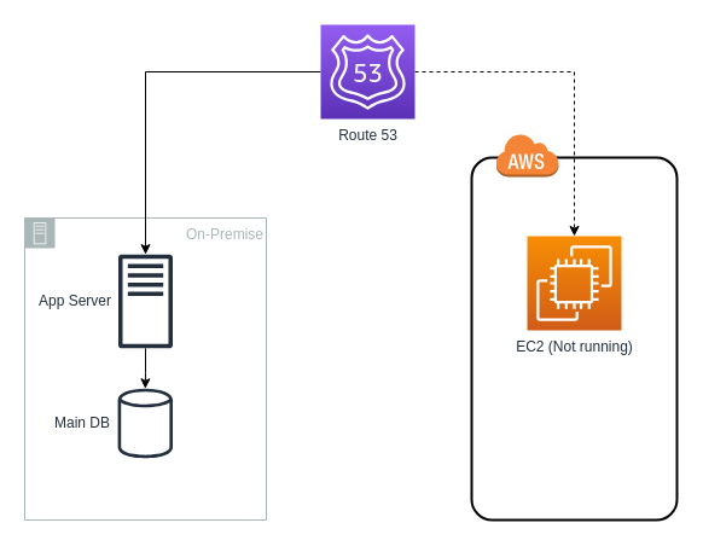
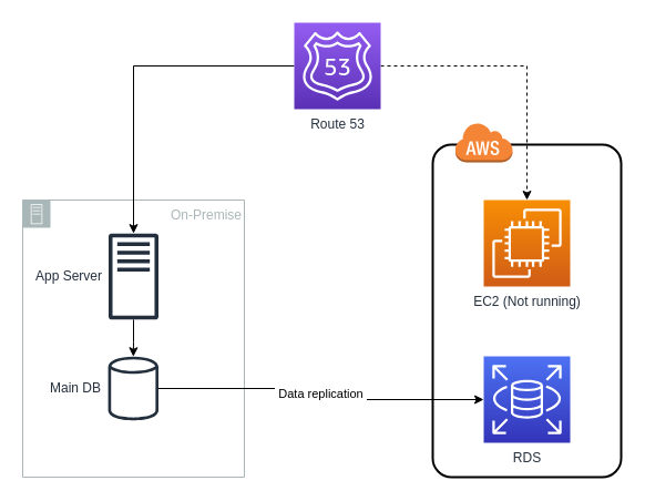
- <mxCell id="10" value="EC2 (Not running)" style="sketch=0;points=[[0,0,0],[0.25,0,0],[0.5,0,0],[0.75,0,0],[1,0,0],[0,1,0],[0.25,1,0],[0.5,1,0],[0.75,1,0],[1,1,0],[0,0.25,0],[0,0.5,0],[0,0.75,0],[1,0.25,0],[1,0.5,0],[1,0.75,0]];outlineConnect=0;fontColor=#232F3E;gradientColor=#F78E04;gradientDirection=north;fillColor=#D05C17;strokeColor=#ffffff;dashed=0;verticalLabelPosition=bottom;verticalAlign=top;align=center;html=1;fontSize=12;fontStyle=0;aspect=fixed;shape=mxgraph.aws4.resourceIcon;resIcon=mxgraph.aws4.ec2;" parent="1" vertex="1"><mxGeometry x="436" y="195" width="78" height="78" as="geometry" /></mxCell>
+ <mxCell id="10" value="EC2 (Not running)" style="sketch=0;points=[[0,0,0],[0.25,0,0],[0.5,0,0],[0.75,0,0],[1,0,0],[0,1,0],[0.25,1,0],[0.5,1,0],[0.75,1,0],[1,1,0],[0,0.25,0],[0,0.5,0],[0,0.75,0],[1,0.25,0],[1,0.5,0],[1,0.75,0]];outlineConnect=0;fontColor=#232F3E;gradientColor=#F78E04;gradientDirection=north;fillColor=#D05C17;strokeColor=#ffffff;dashed=0;verticalLabelPosition=bottom;verticalAlign=top;align=center;html=1;fontSize=12;fontStyle=0;aspect=fixed;shape=mxgraph.aws4.resourceIcon;resIcon=mxgraph.aws4.ec2;" parent="1" vertex="1"><mxGeometry x="436" y="180" width="78" height="78" as="geometry" /></mxCell>
+ <mxCell id="5" value="&amp;nbsp;Data replication&amp;nbsp;" style="edgeStyle=orthogonalEdgeStyle;rounded=0;orthogonalLoop=1;jettySize=auto;html=1;entryX=0;entryY=0.5;entryDx=0;entryDy=0;entryPerimeter=0;" parent="1" source="6" target="9" edge="1"><mxGeometry relative="1" as="geometry" /></mxCell>
+ <mxCell id="9" value="RDS" style="sketch=0;points=[[0,0,0],[0.25,0,0],[0.5,0,0],[0.75,0,0],[1,0,0],[0,1,0],[0.25,1,0],[0.5,1,0],[0.75,1,0],[1,1,0],[0,0.25,0],[0,0.5,0],[0,0.75,0],[1,0.25,0],[1,0.5,0],[1,0.75,0]];outlineConnect=0;fontColor=#232F3E;gradientColor=#4D72F3;gradientDirection=north;fillColor=#3334B9;strokeColor=#ffffff;dashed=0;verticalLabelPosition=bottom;verticalAlign=top;align=center;html=1;fontSize=12;fontStyle=0;aspect=fixed;shape=mxgraph.aws4.resourceIcon;resIcon=mxgraph.aws4.rds;" parent="1" vertex="1"><mxGeometry x="436" y="321" width="78" height="78" as="geometry" /></mxCell>
